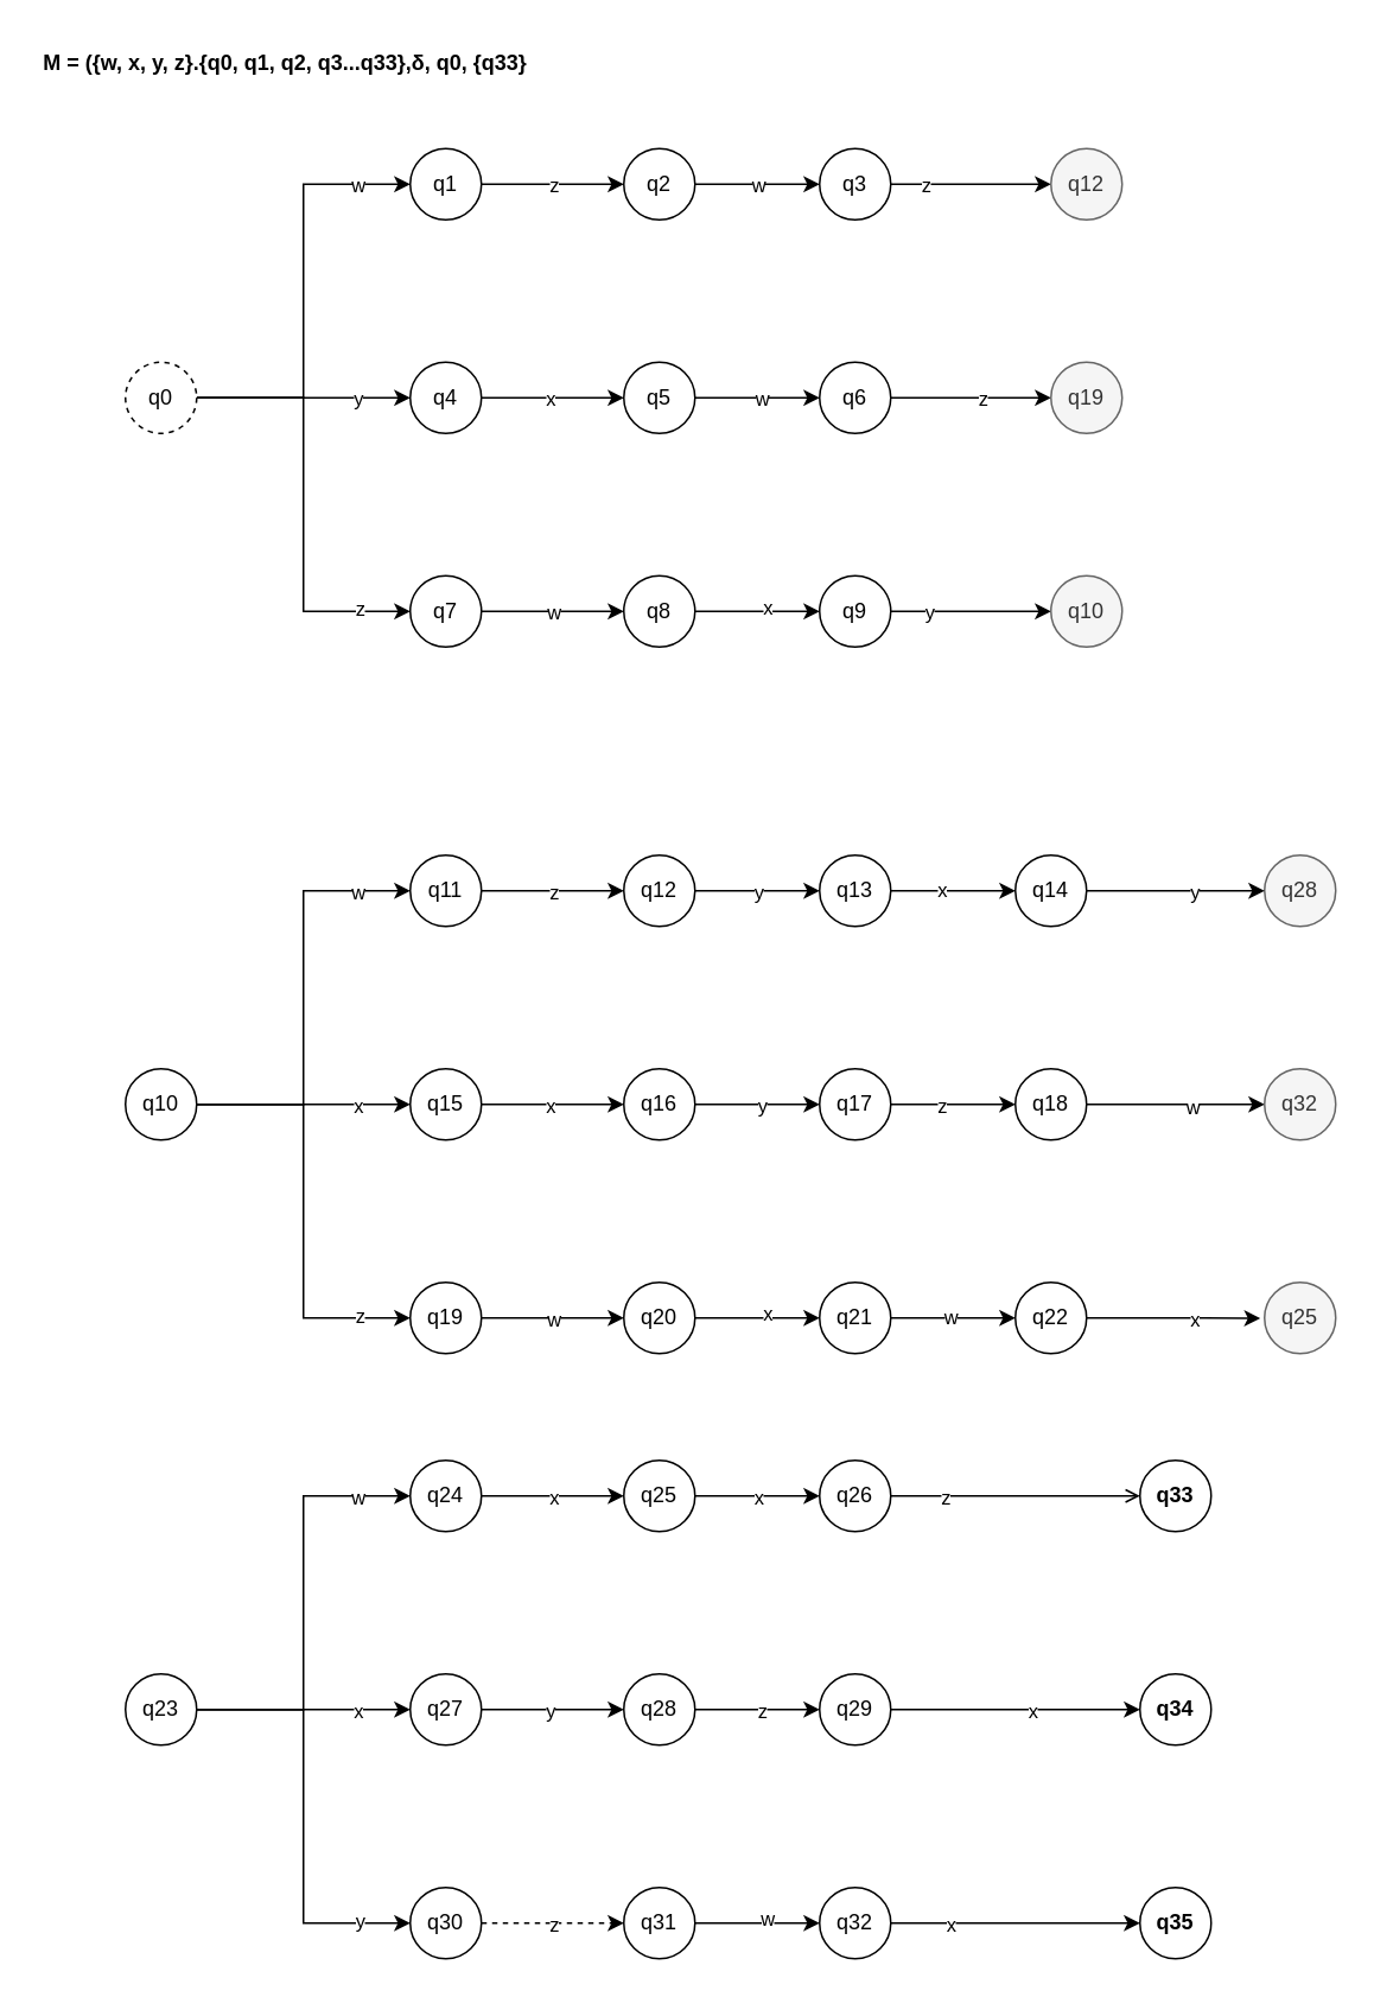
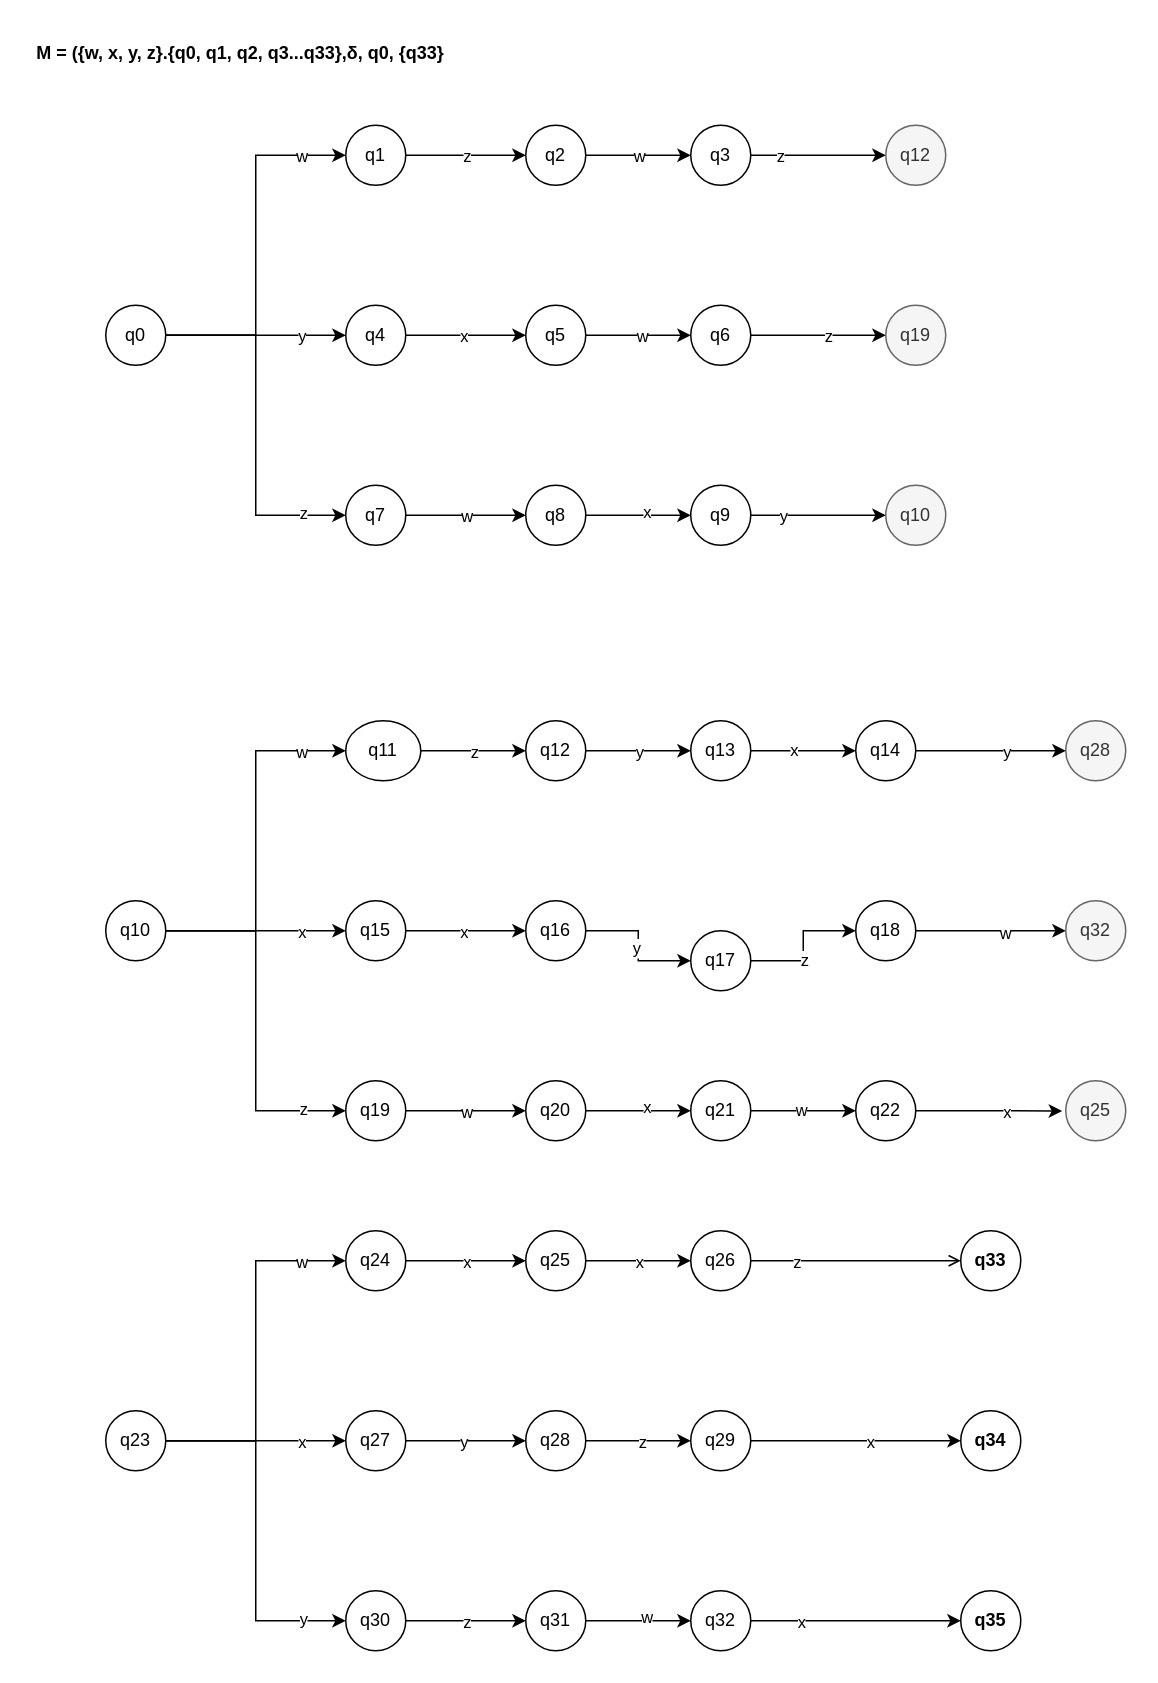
- <mxCell id="8" value="q0" style="ellipse;whiteSpace=wrap;html=1;dashed=1;" vertex="1" parent="1"><mxGeometry x="70" y="203" width="40" height="40" as="geometry" /></mxCell>
+ <mxCell id="8" value="q0" style="ellipse;whiteSpace=wrap;html=1;" vertex="1" parent="1"><mxGeometry x="70" y="203" width="40" height="40" as="geometry" /></mxCell>
- <mxCell id="79" value="q11" style="ellipse;whiteSpace=wrap;html=1;" vertex="1" parent="1"><mxGeometry x="230" y="480" width="40" height="40" as="geometry" /></mxCell>
+ <mxCell id="79" value="q11" style="ellipse;whiteSpace=wrap;html=1;" vertex="1" parent="1"><mxGeometry x="230" y="480" width="50" height="40" as="geometry" /></mxCell>
- <mxCell id="100" value="q17" style="ellipse;whiteSpace=wrap;html=1;" vertex="1" parent="1"><mxGeometry x="460" y="600" width="40" height="40" as="geometry" /></mxCell>
+ <mxCell id="100" value="q17" style="ellipse;whiteSpace=wrap;html=1;" vertex="1" parent="1"><mxGeometry x="460" y="620" width="40" height="40" as="geometry" /></mxCell>
- <mxCell id="49" style="edgeStyle=orthogonalEdgeStyle;rounded=0;orthogonalLoop=1;jettySize=auto;html=1;exitX=1;exitY=0.5;exitDx=0;exitDy=0;dashed=1;" edge="1" parent="1" source="51" target="60"><mxGeometry relative="1" as="geometry" /></mxCell>
+ <mxCell id="49" style="edgeStyle=orthogonalEdgeStyle;rounded=0;orthogonalLoop=1;jettySize=auto;html=1;exitX=1;exitY=0.5;exitDx=0;exitDy=0;" edge="1" parent="1" source="51" target="60"><mxGeometry relative="1" as="geometry" /></mxCell>
